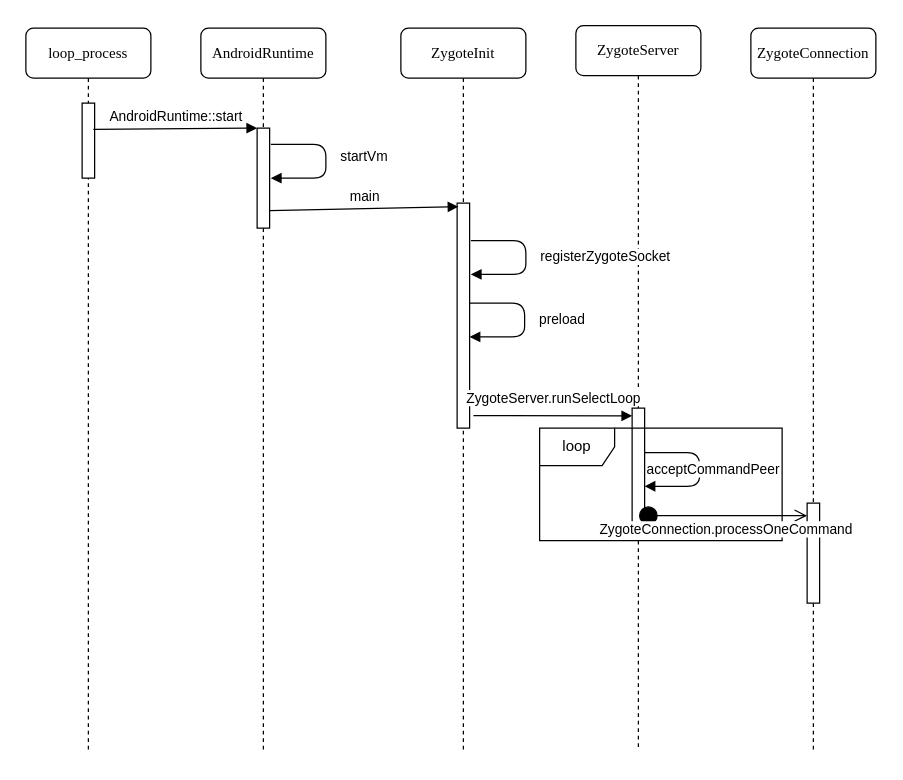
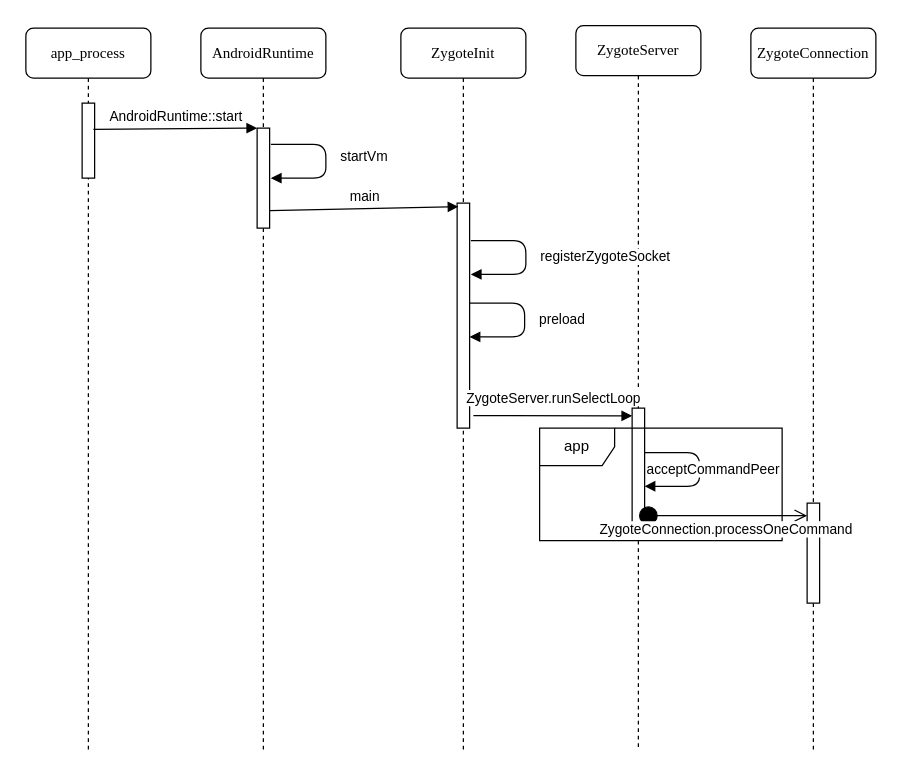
- <mxCell id="9" value="loop_process" style="shape=umlLifeline;perimeter=lifelinePerimeter;whiteSpace=wrap;html=1;container=1;collapsible=0;recursiveResize=0;outlineConnect=0;rounded=1;shadow=0;comic=0;labelBackgroundColor=none;strokeColor=#000000;strokeWidth=1;fillColor=#FFFFFF;fontFamily=Verdana;fontSize=12;fontColor=#000000;align=center;" parent="1" vertex="1"><mxGeometry x="20" y="22" width="100" height="580" as="geometry" /></mxCell>
+ <mxCell id="9" value="app_process" style="shape=umlLifeline;perimeter=lifelinePerimeter;whiteSpace=wrap;html=1;container=1;collapsible=0;recursiveResize=0;outlineConnect=0;rounded=1;shadow=0;comic=0;labelBackgroundColor=none;strokeColor=#000000;strokeWidth=1;fillColor=#FFFFFF;fontFamily=Verdana;fontSize=12;fontColor=#000000;align=center;" parent="1" vertex="1"><mxGeometry x="20" y="22" width="100" height="580" as="geometry" /></mxCell>
- <mxCell id="18" value="loop" style="shape=umlFrame;whiteSpace=wrap;html=1;" vertex="1" parent="1"><mxGeometry x="431" y="342" width="194" height="90" as="geometry" /></mxCell>
+ <mxCell id="18" value="app" style="shape=umlFrame;whiteSpace=wrap;html=1;" vertex="1" parent="1"><mxGeometry x="431" y="342" width="194" height="90" as="geometry" /></mxCell>
